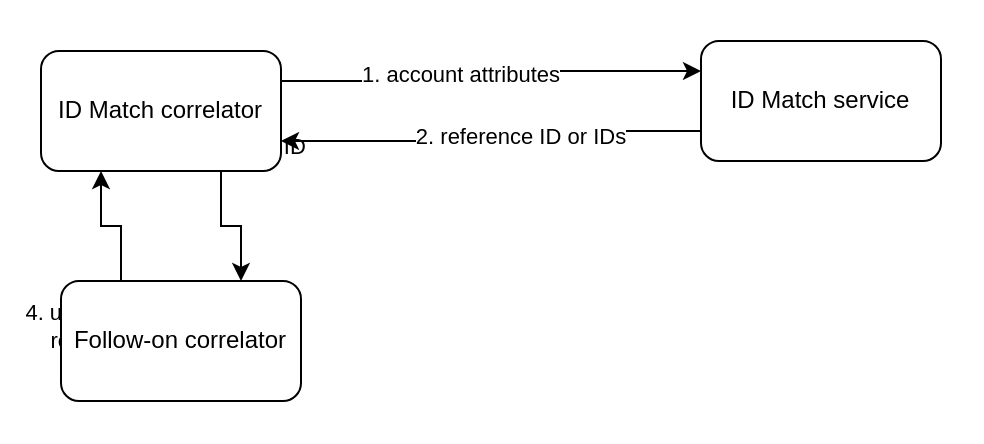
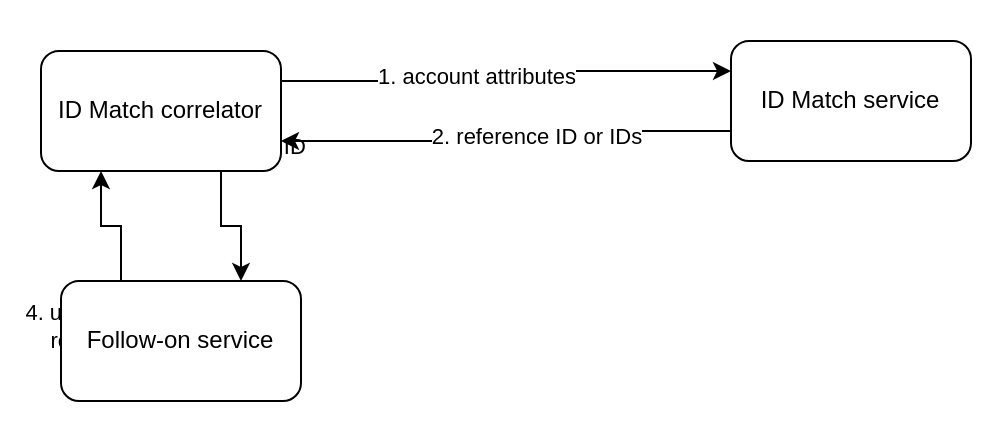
- <mxCell id="6" value="ID Match service" style="rounded=1;whiteSpace=wrap;html=1;" vertex="1" parent="1"><mxGeometry x="350" y="20" width="120" height="60" as="geometry" /></mxCell>
+ <mxCell id="6" value="ID Match service" style="rounded=1;whiteSpace=wrap;html=1;" vertex="1" parent="1"><mxGeometry x="365" y="20" width="120" height="60" as="geometry" /></mxCell>
- <mxCell id="8" value="Follow-on correlator" style="rounded=1;whiteSpace=wrap;html=1;" vertex="1" parent="1"><mxGeometry x="30" y="140" width="120" height="60" as="geometry" /></mxCell>
+ <mxCell id="8" value="Follow-on service" style="rounded=1;whiteSpace=wrap;html=1;" vertex="1" parent="1"><mxGeometry x="30" y="140" width="120" height="60" as="geometry" /></mxCell>
